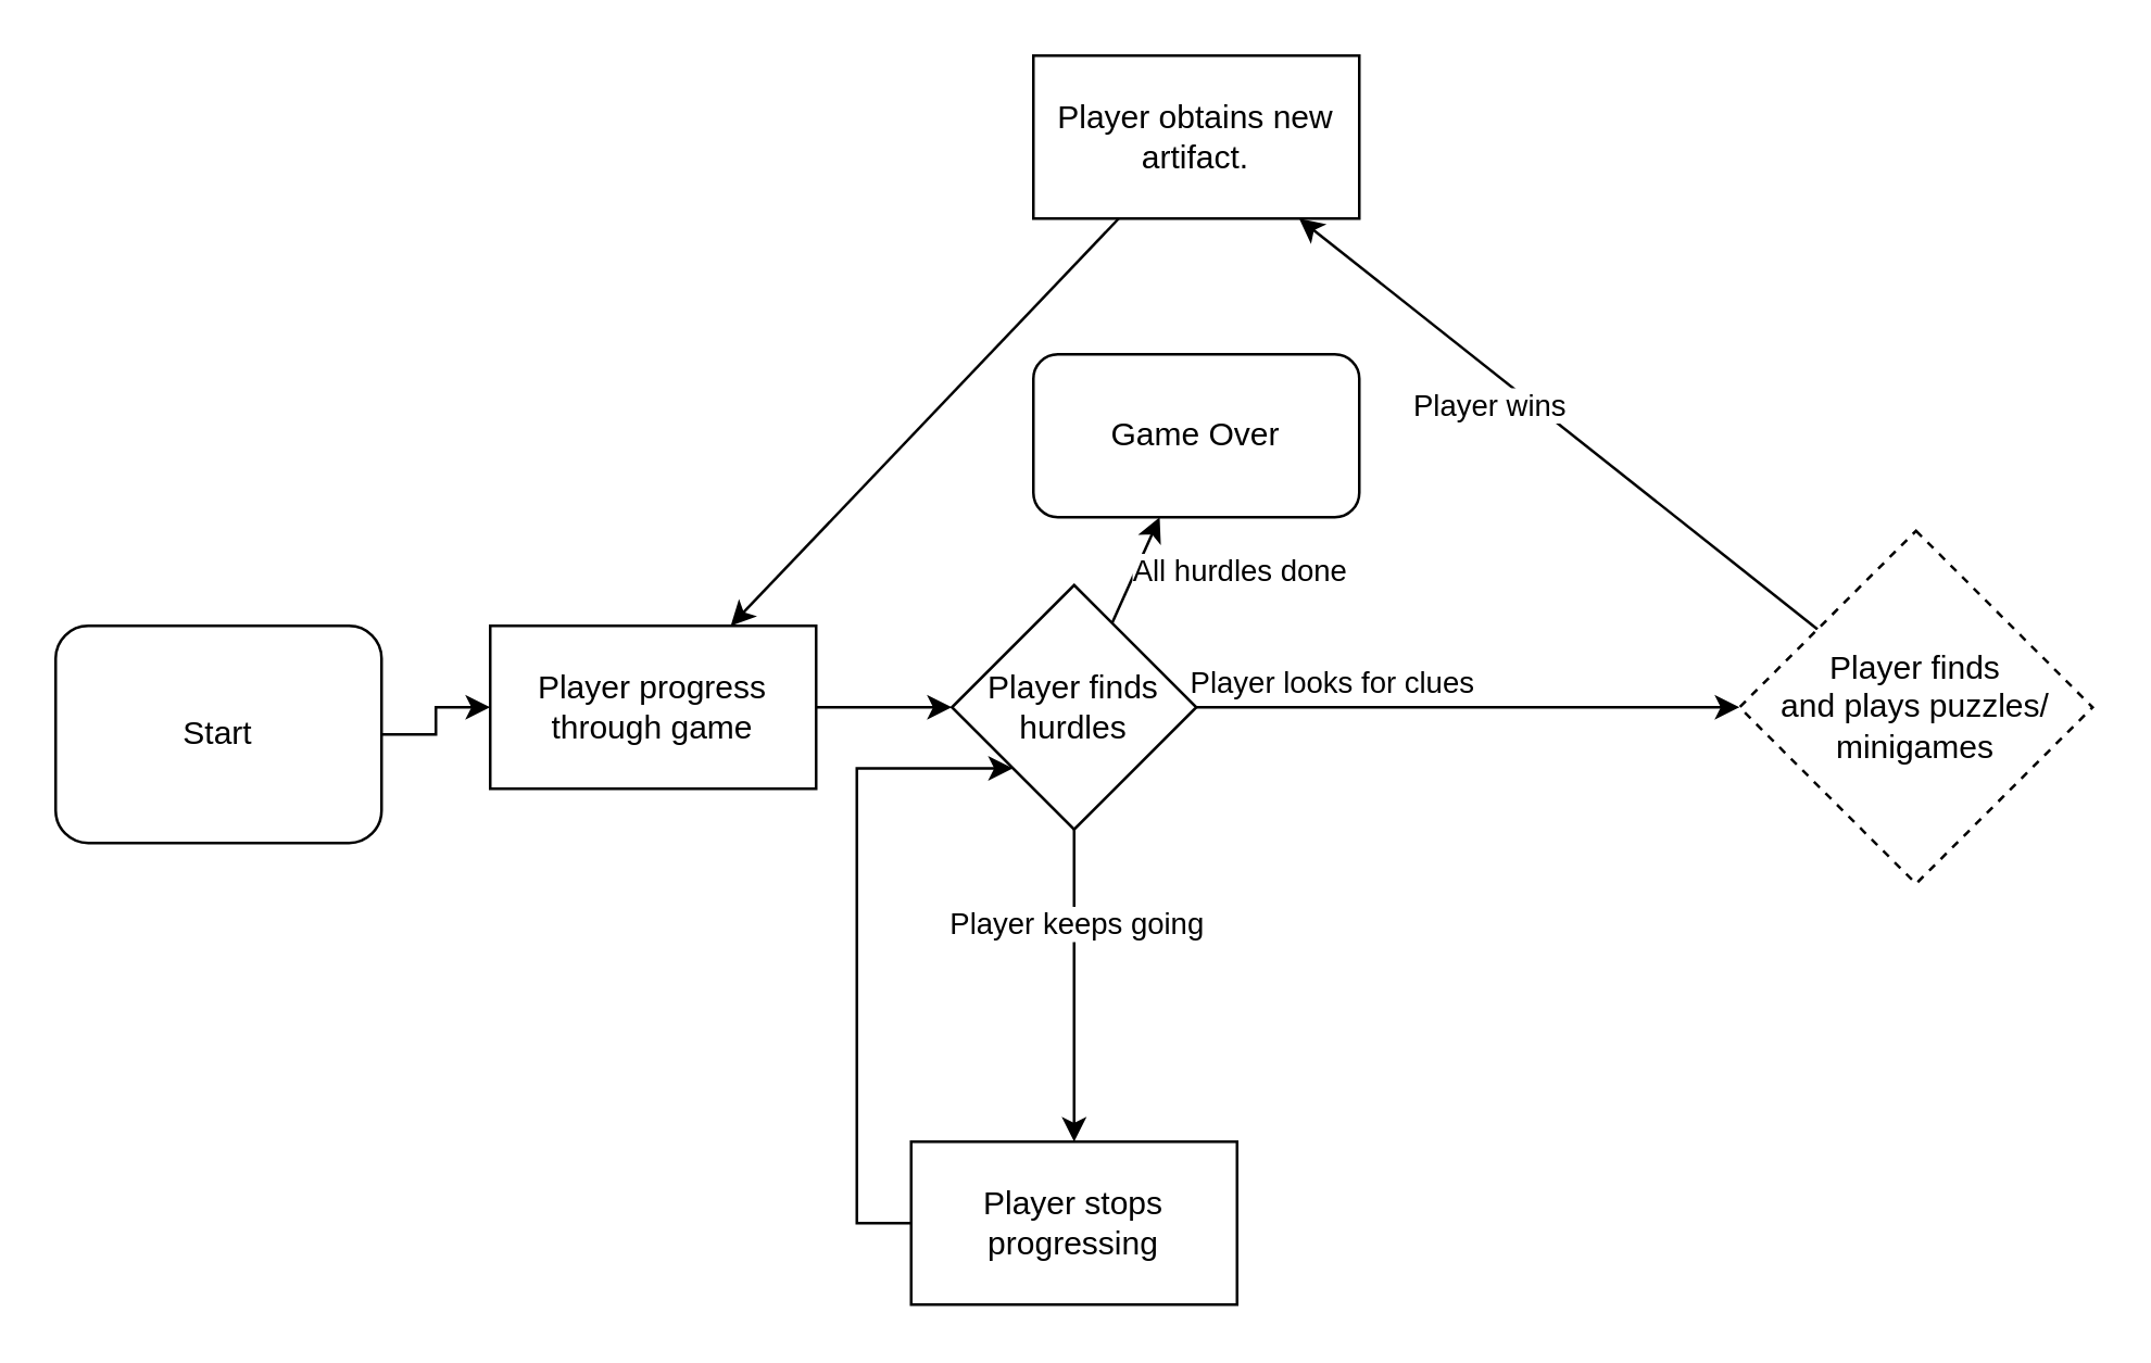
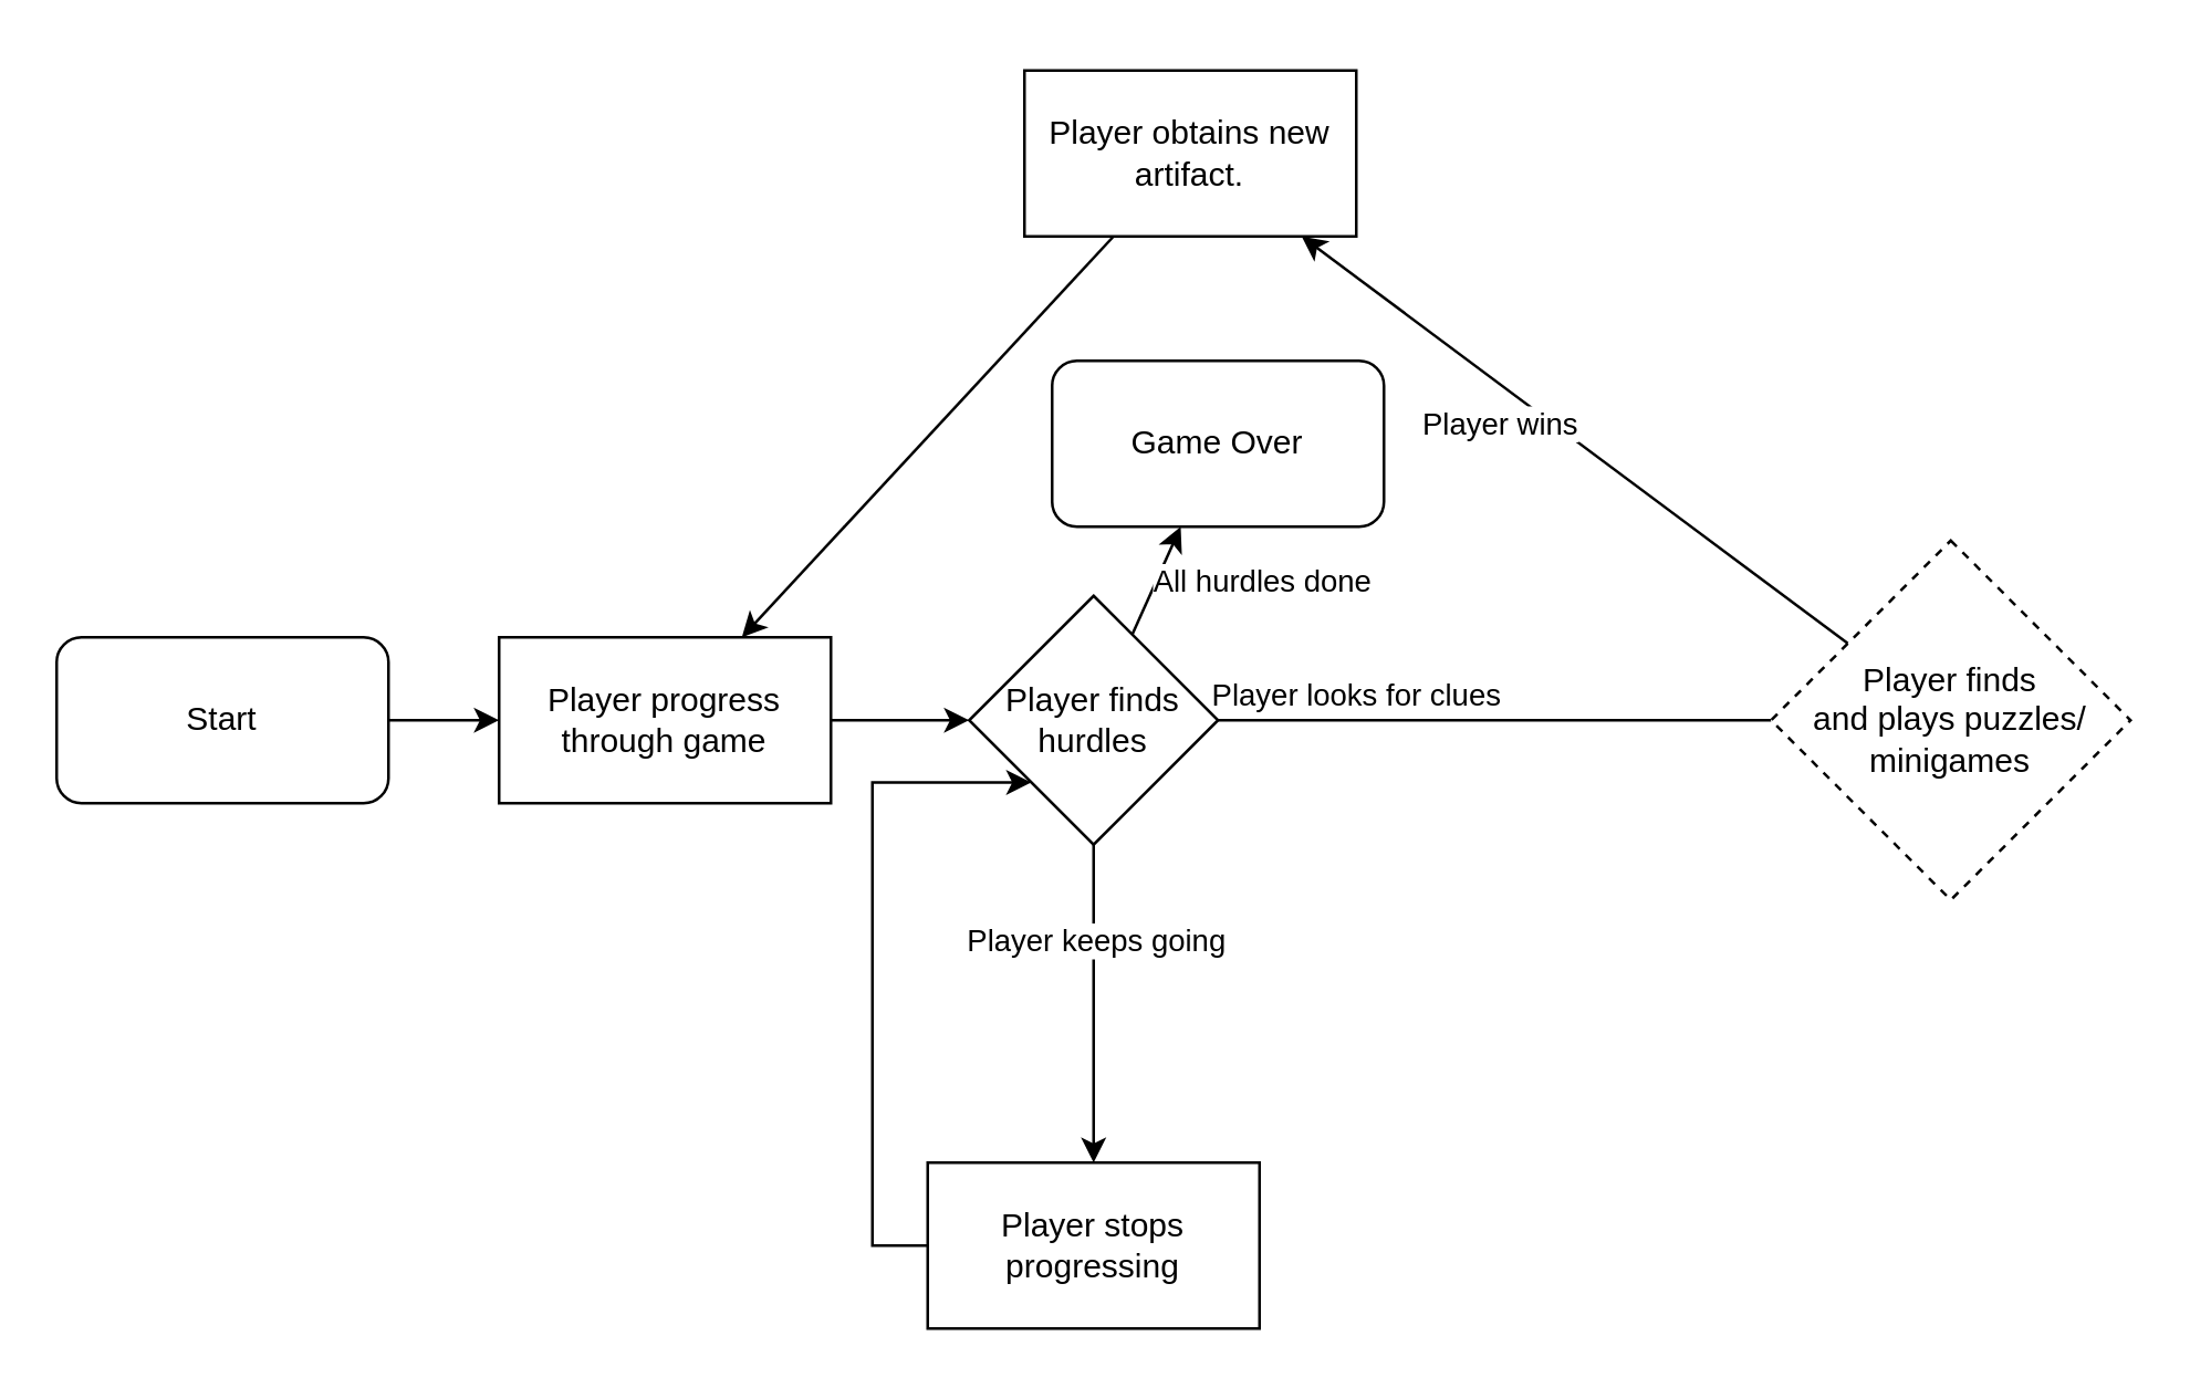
- <mxCell id="19" value="Player obtains new artifact." style="rounded=0;whiteSpace=wrap;html=1;" vertex="1" parent="1"><mxGeometry x="380" y="20" width="120" height="60" as="geometry" /></mxCell>
+ <mxCell id="19" value="Player obtains new artifact." style="rounded=0;whiteSpace=wrap;html=1;" vertex="1" parent="1"><mxGeometry x="370" y="25" width="120" height="60" as="geometry" /></mxCell>
- <mxCell id="8" style="edgeStyle=none;rounded=0;orthogonalLoop=1;jettySize=auto;html=1;" edge="1" parent="1" source="12" target="17"><mxGeometry relative="1" as="geometry" /></mxCell>
+ <mxCell id="8" style="edgeStyle=none;rounded=0;orthogonalLoop=1;jettySize=auto;html=1;endArrow=none;" edge="1" parent="1" source="12" target="17"><mxGeometry relative="1" as="geometry" /></mxCell>
- <mxCell id="3" value="Start" style="rounded=1;whiteSpace=wrap;html=1;" vertex="1" parent="1"><mxGeometry x="20" y="230" width="120" height="80" as="geometry" /></mxCell>
+ <mxCell id="3" value="Start" style="rounded=1;whiteSpace=wrap;html=1;" vertex="1" parent="1"><mxGeometry x="20" y="230" width="120" height="60" as="geometry" /></mxCell>
